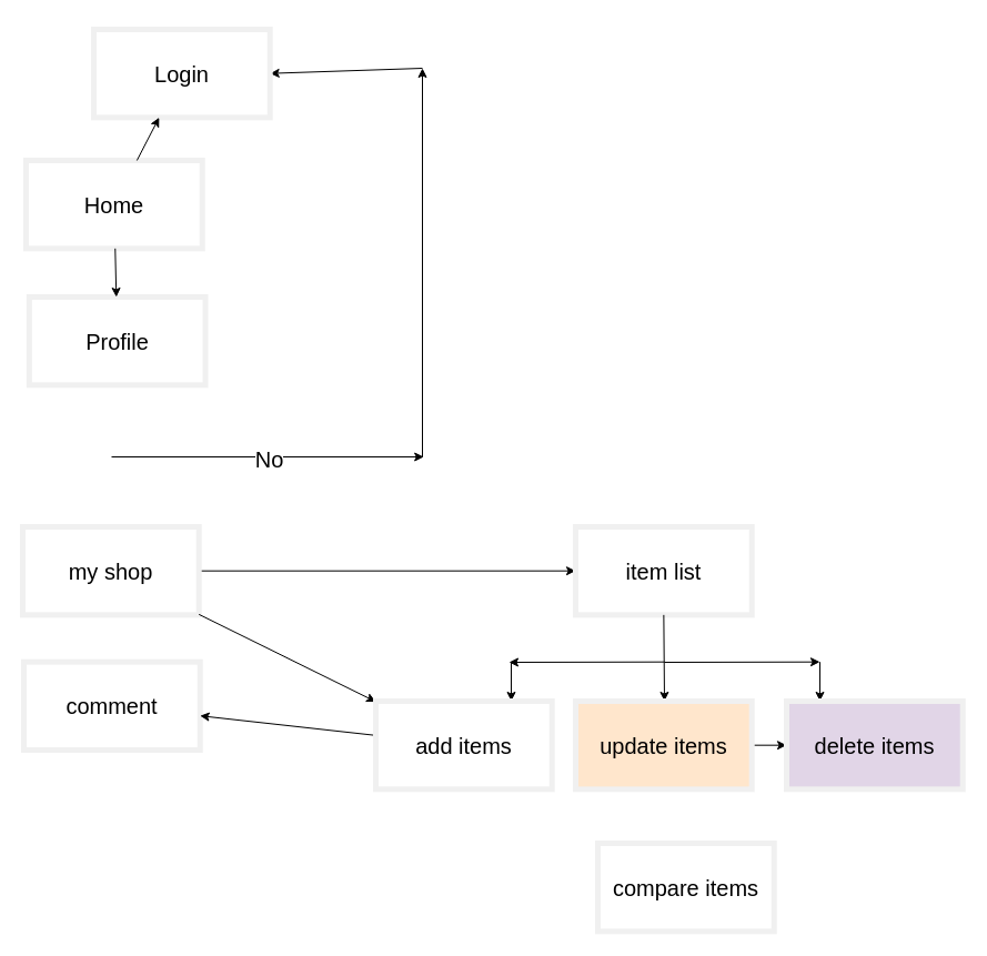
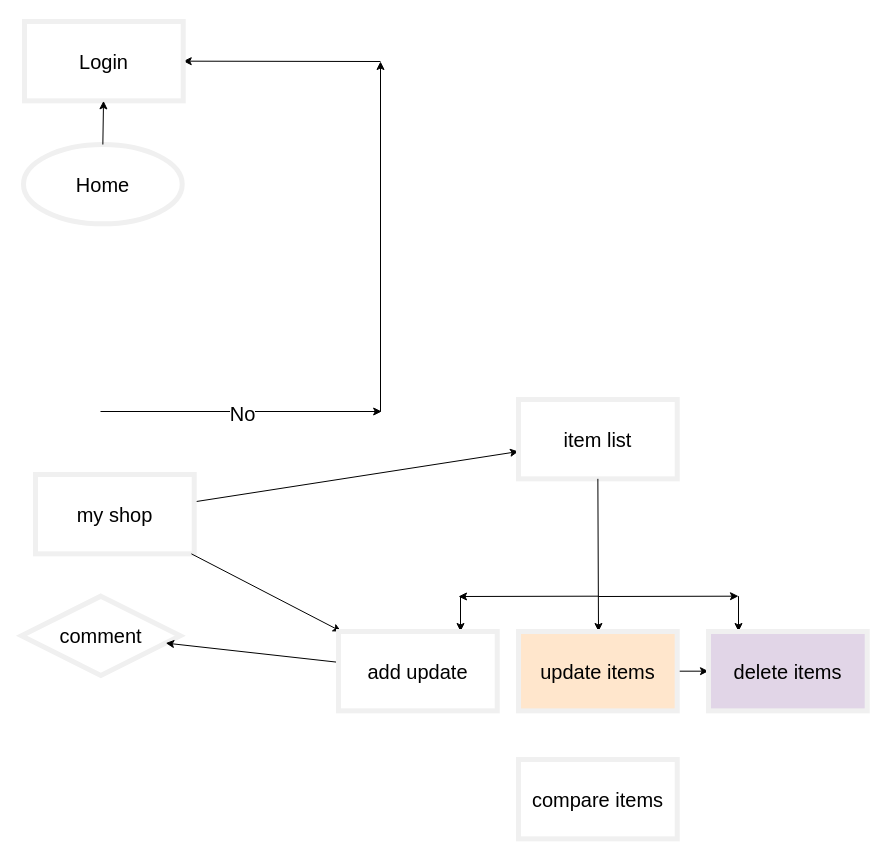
- <mxCell id="7" value="Login" style="whiteSpace=wrap;html=1;strokeColor=#F0F0F0;strokeWidth=5;fontSize=20;" parent="1" vertex="1"><mxGeometry x="84" y="25.995" width="158.708" height="79.355" as="geometry" /></mxCell>
+ <mxCell id="7" value="Login" style="whiteSpace=wrap;html=1;strokeColor=#F0F0F0;strokeWidth=5;fontSize=20;" parent="1" vertex="1"><mxGeometry x="24" y="20.995" width="158.708" height="79.355" as="geometry" /></mxCell>
- <mxCell id="6" value="Home" style="whiteSpace=wrap;html=1;strokeColor=#F0F0F0;strokeWidth=5;fontSize=20;" parent="1" vertex="1"><mxGeometry x="23" y="143.995" width="158.708" height="79.355" as="geometry" /></mxCell>
+ <mxCell id="6" value="Home" style="ellipse;whiteSpace=wrap;html=1;strokeColor=#F0F0F0;strokeWidth=5;fontSize=20;" parent="1" vertex="1"><mxGeometry x="23" y="143.995" width="158.708" height="79.355" as="geometry" /></mxCell>
- <mxCell id="10" value="" style="edgeStyle=none;html=1;fontSize=20;" parent="1" source="6" target="9" edge="1"><mxGeometry relative="1" as="geometry" /></mxCell>
- <mxCell id="9" value="Profile" style="whiteSpace=wrap;html=1;strokeColor=#F0F0F0;strokeWidth=5;fontSize=20;" parent="1" vertex="1"><mxGeometry x="25.833" y="266.995" width="158.708" height="79.355" as="geometry" /></mxCell>
- <mxCell id="5" value="my shop" style="whiteSpace=wrap;html=1;strokeColor=#F0F0F0;strokeWidth=5;fontSize=20;" parent="1" vertex="1"><mxGeometry x="20.003" y="473.998" width="158.708" height="79.355" as="geometry" /></mxCell>
+ <mxCell id="5" value="my shop" style="whiteSpace=wrap;html=1;strokeColor=#F0F0F0;strokeWidth=5;fontSize=20;" parent="1" vertex="1"><mxGeometry x="35.003" y="473.998" width="158.708" height="79.355" as="geometry" /></mxCell>
- <mxCell id="15" value="item list" style="whiteSpace=wrap;html=1;strokeColor=#F0F0F0;strokeWidth=5;fontSize=20;" parent="1" vertex="1"><mxGeometry x="518.002" y="473.998" width="158.708" height="79.355" as="geometry" /></mxCell>
+ <mxCell id="15" value="item list" style="whiteSpace=wrap;html=1;strokeColor=#F0F0F0;strokeWidth=5;fontSize=20;" parent="1" vertex="1"><mxGeometry x="518.002" y="398.998" width="158.708" height="79.355" as="geometry" /></mxCell>
- <mxCell id="11" value="comment" style="whiteSpace=wrap;html=1;strokeColor=#F0F0F0;strokeWidth=5;fontSize=20;" parent="1" vertex="1"><mxGeometry x="21" y="595.675" width="158.708" height="79.355" as="geometry" /></mxCell>
+ <mxCell id="11" value="comment" style="rhombus;whiteSpace=wrap;html=1;strokeColor=#F0F0F0;strokeWidth=5;fontSize=20;" parent="1" vertex="1"><mxGeometry x="21" y="595.675" width="158.708" height="79.355" as="geometry" /></mxCell>
- <mxCell id="22" value="add items" style="whiteSpace=wrap;html=1;strokeColor=#F0F0F0;strokeWidth=5;fontSize=20;" parent="1" vertex="1"><mxGeometry x="338.002" y="630.998" width="158.708" height="79.355" as="geometry" /></mxCell>
+ <mxCell id="22" value="add update" style="whiteSpace=wrap;html=1;strokeColor=#F0F0F0;strokeWidth=5;fontSize=20;" parent="1" vertex="1"><mxGeometry x="338.002" y="630.998" width="158.708" height="79.355" as="geometry" /></mxCell>
- <mxCell id="26" value="compare items" style="whiteSpace=wrap;html=1;strokeColor=#F0F0F0;strokeWidth=5;fontSize=20;" parent="1" vertex="1"><mxGeometry x="538.002" y="758.998" width="158.708" height="79.355" as="geometry" /></mxCell>
+ <mxCell id="26" value="compare items" style="whiteSpace=wrap;html=1;strokeColor=#F0F0F0;strokeWidth=5;fontSize=20;" parent="1" vertex="1"><mxGeometry x="518.002" y="758.998" width="158.708" height="79.355" as="geometry" /></mxCell>
